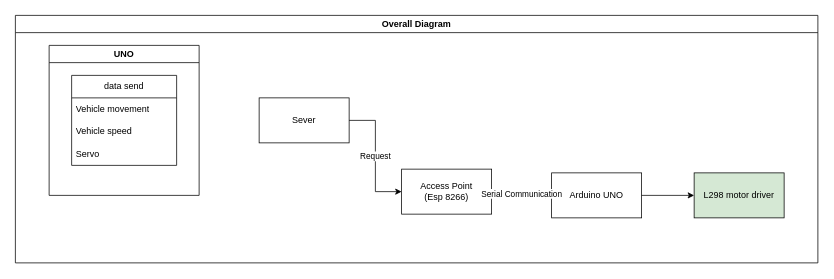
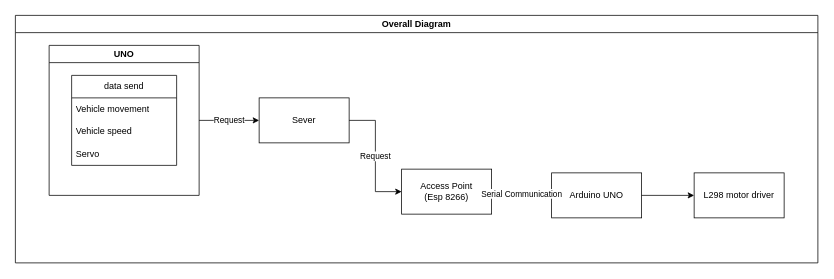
+ <mxCell id="9" value="Request" style="edgeStyle=orthogonalEdgeStyle;rounded=0;orthogonalLoop=1;jettySize=auto;html=1;exitX=1;exitY=0.5;exitDx=0;exitDy=0;entryX=0;entryY=0.5;entryDx=0;entryDy=0;" edge="1" parent="2" source="3" target="8"><mxGeometry relative="1" as="geometry" /></mxCell>
- <mxCell id="14" value="L298 motor driver" style="rounded=0;whiteSpace=wrap;html=1;fillColor=#d5e8d4;" vertex="1" parent="2"><mxGeometry x="905" y="210" width="120" height="60" as="geometry" /></mxCell>
+ <mxCell id="14" value="L298 motor driver" style="rounded=0;whiteSpace=wrap;html=1;" vertex="1" parent="2"><mxGeometry x="905" y="210" width="120" height="60" as="geometry" /></mxCell>
